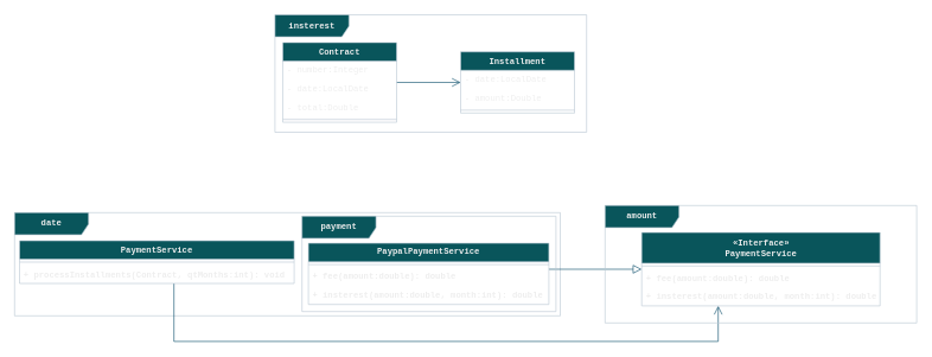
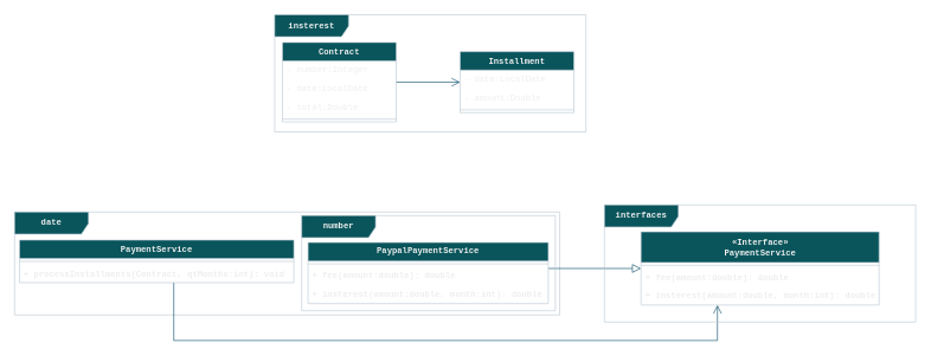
- <mxCell id="28" value="amount" style="shape=umlFrame;whiteSpace=wrap;html=1;pointerEvents=0;strokeColor=#BAC8D3;align=center;verticalAlign=middle;fontFamily=Courier New;fontSize=12;fontColor=#EEEEEE;fontStyle=1;labelBackgroundColor=none;fillColor=#09555B;width=104;height=31;" vertex="1" parent="1"><mxGeometry x="850" y="288" width="438" height="165" as="geometry" /></mxCell>
+ <mxCell id="28" value="interfaces" style="shape=umlFrame;whiteSpace=wrap;html=1;pointerEvents=0;strokeColor=#BAC8D3;align=center;verticalAlign=middle;fontFamily=Courier New;fontSize=12;fontColor=#EEEEEE;fontStyle=1;labelBackgroundColor=none;fillColor=#09555B;width=104;height=31;" vertex="1" parent="1"><mxGeometry x="850" y="288" width="438" height="165" as="geometry" /></mxCell>
- <mxCell id="27" value="payment" style="shape=umlFrame;whiteSpace=wrap;html=1;pointerEvents=0;strokeColor=#BAC8D3;align=center;verticalAlign=middle;fontFamily=Courier New;fontSize=12;fontColor=#EEEEEE;fontStyle=1;labelBackgroundColor=none;fillColor=#09555B;width=104;height=31;" vertex="1" parent="1"><mxGeometry x="424" y="303" width="357" height="134" as="geometry" /></mxCell>
+ <mxCell id="27" value="number" style="shape=umlFrame;whiteSpace=wrap;html=1;pointerEvents=0;strokeColor=#BAC8D3;align=center;verticalAlign=middle;fontFamily=Courier New;fontSize=12;fontColor=#EEEEEE;fontStyle=1;labelBackgroundColor=none;fillColor=#09555B;width=104;height=31;" vertex="1" parent="1"><mxGeometry x="424" y="303" width="357" height="134" as="geometry" /></mxCell>
